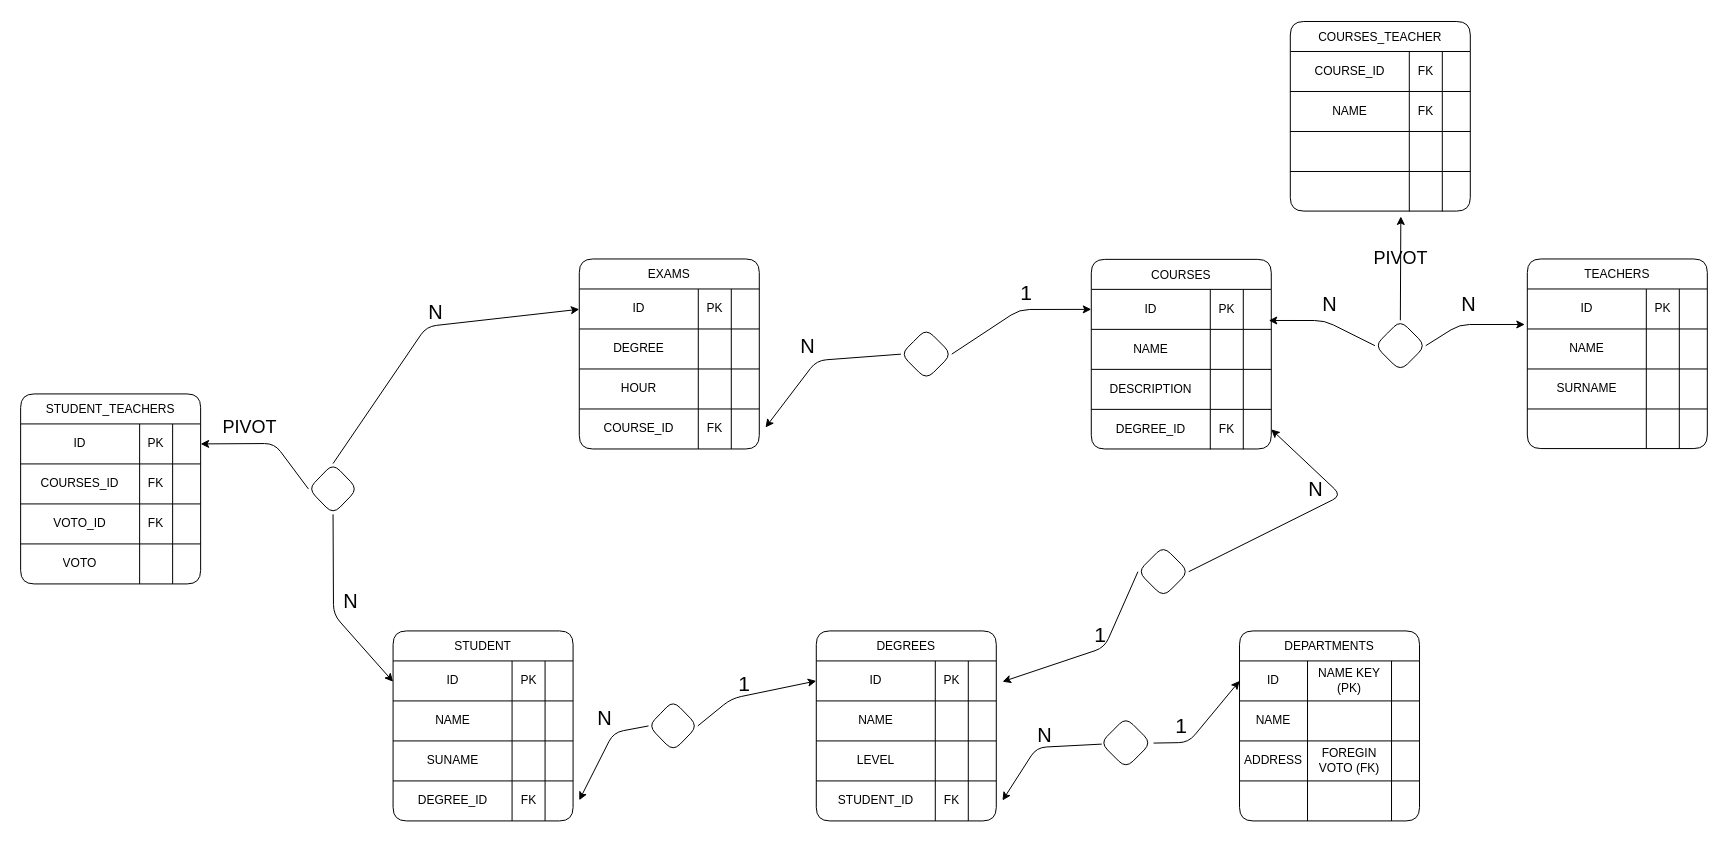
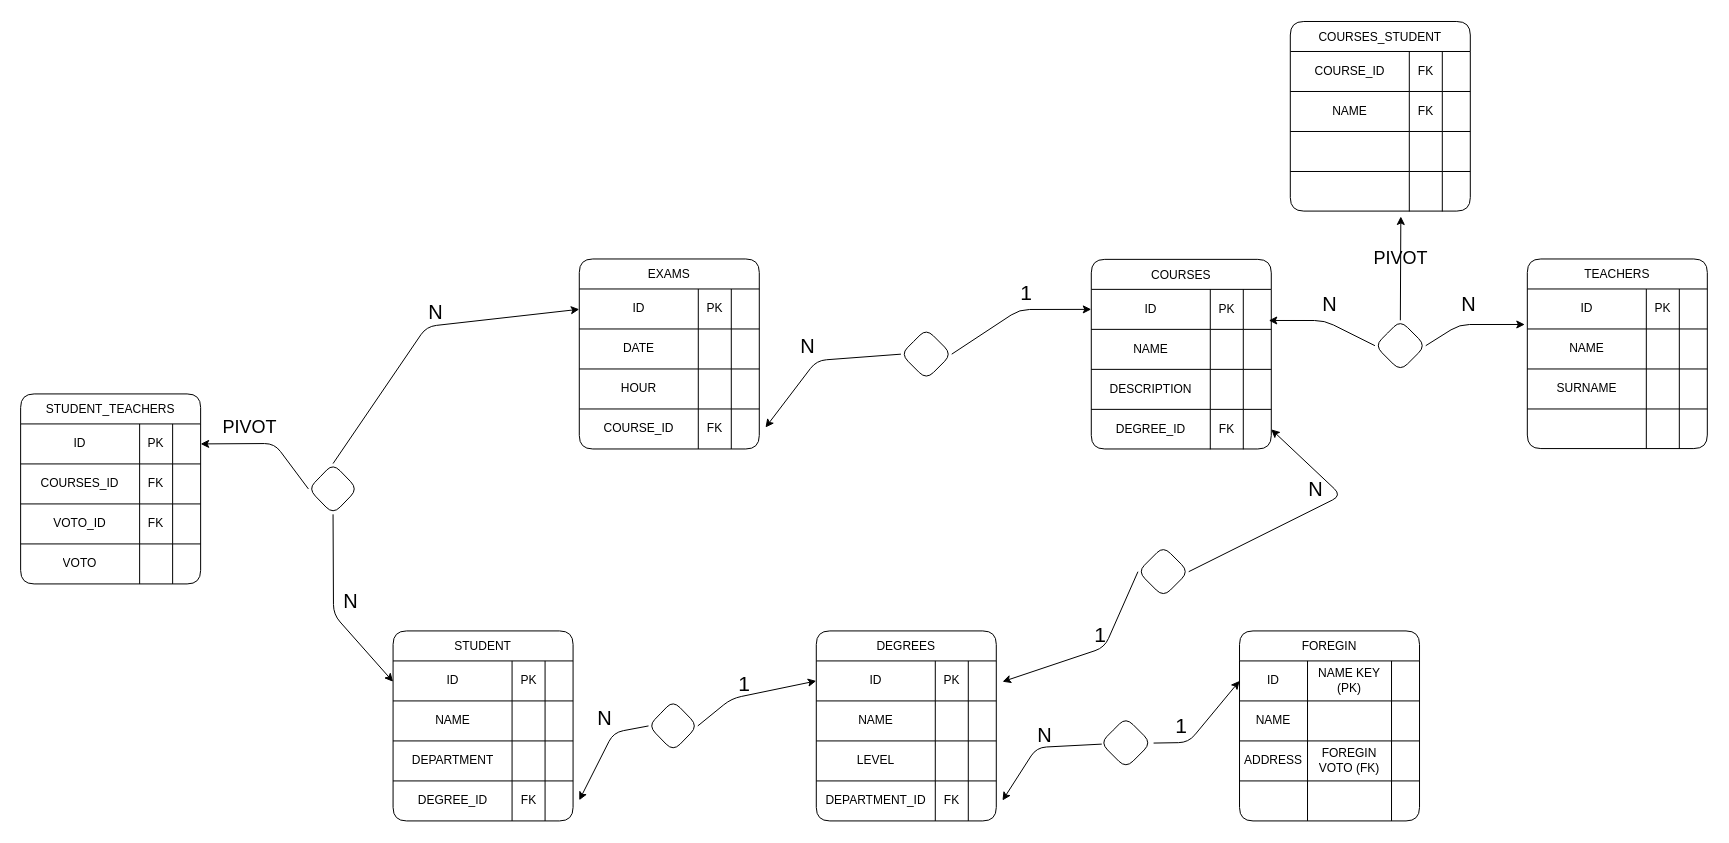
- <mxCell id="142" value="COURSES_TEACHER" style="shape=table;startSize=30;container=1;collapsible=0;childLayout=tableLayout;strokeColor=light-dark(#000000,#F7F7FF);rounded=1;" parent="1" vertex="1"><mxGeometry x="1289.807" y="20.987" width="180" height="189.6" as="geometry" /></mxCell>
+ <mxCell id="142" value="COURSES_STUDENT" style="shape=table;startSize=30;container=1;collapsible=0;childLayout=tableLayout;strokeColor=light-dark(#000000,#F7F7FF);rounded=1;" parent="1" vertex="1"><mxGeometry x="1289.807" y="20.987" width="180" height="189.6" as="geometry" /></mxCell>
- <mxCell id="89" value="DEGREE" style="shape=partialRectangle;html=1;whiteSpace=wrap;connectable=0;strokeColor=inherit;overflow=hidden;fillColor=none;top=0;left=0;bottom=0;right=0;pointerEvents=1;rounded=1;" parent="88" vertex="1"><mxGeometry width="119" height="40" as="geometry"><mxRectangle width="119" height="40" as="alternateBounds" /></mxGeometry></mxCell>
+ <mxCell id="89" value="DATE" style="shape=partialRectangle;html=1;whiteSpace=wrap;connectable=0;strokeColor=inherit;overflow=hidden;fillColor=none;top=0;left=0;bottom=0;right=0;pointerEvents=1;rounded=1;" parent="88" vertex="1"><mxGeometry width="119" height="40" as="geometry"><mxRectangle width="119" height="40" as="alternateBounds" /></mxGeometry></mxCell>
- <mxCell id="2" value="DEPARTMENTS" style="shape=table;startSize=30;container=1;collapsible=0;childLayout=tableLayout;strokeColor=light-dark(#000000,#F7F7FF);rounded=1;" parent="1" vertex="1"><mxGeometry x="1239.022" y="630.433" width="180" height="190" as="geometry" /></mxCell>
+ <mxCell id="2" value="FOREGIN" style="shape=table;startSize=30;container=1;collapsible=0;childLayout=tableLayout;strokeColor=light-dark(#000000,#F7F7FF);rounded=1;" parent="1" vertex="1"><mxGeometry x="1239.022" y="630.433" width="180" height="190" as="geometry" /></mxCell>
- <mxCell id="54" value="SUNAME" style="shape=partialRectangle;html=1;whiteSpace=wrap;connectable=0;strokeColor=inherit;overflow=hidden;fillColor=none;top=0;left=0;bottom=0;right=0;pointerEvents=1;rounded=1;" parent="53" vertex="1"><mxGeometry width="119" height="40" as="geometry"><mxRectangle width="119" height="40" as="alternateBounds" /></mxGeometry></mxCell>
+ <mxCell id="54" value="DEPARTMENT" style="shape=partialRectangle;html=1;whiteSpace=wrap;connectable=0;strokeColor=inherit;overflow=hidden;fillColor=none;top=0;left=0;bottom=0;right=0;pointerEvents=1;rounded=1;" parent="53" vertex="1"><mxGeometry width="119" height="40" as="geometry"><mxRectangle width="119" height="40" as="alternateBounds" /></mxGeometry></mxCell>
- <mxCell id="37" value="STUDENT_ID" style="shape=partialRectangle;html=1;whiteSpace=wrap;connectable=0;strokeColor=inherit;overflow=hidden;fillColor=none;top=0;left=0;bottom=0;right=0;pointerEvents=1;rounded=1;" parent="36" vertex="1"><mxGeometry width="119" height="40" as="geometry"><mxRectangle width="119" height="40" as="alternateBounds" /></mxGeometry></mxCell>
+ <mxCell id="37" value="DEPARTMENT_ID" style="shape=partialRectangle;html=1;whiteSpace=wrap;connectable=0;strokeColor=inherit;overflow=hidden;fillColor=none;top=0;left=0;bottom=0;right=0;pointerEvents=1;rounded=1;" parent="36" vertex="1"><mxGeometry width="119" height="40" as="geometry"><mxRectangle width="119" height="40" as="alternateBounds" /></mxGeometry></mxCell>
